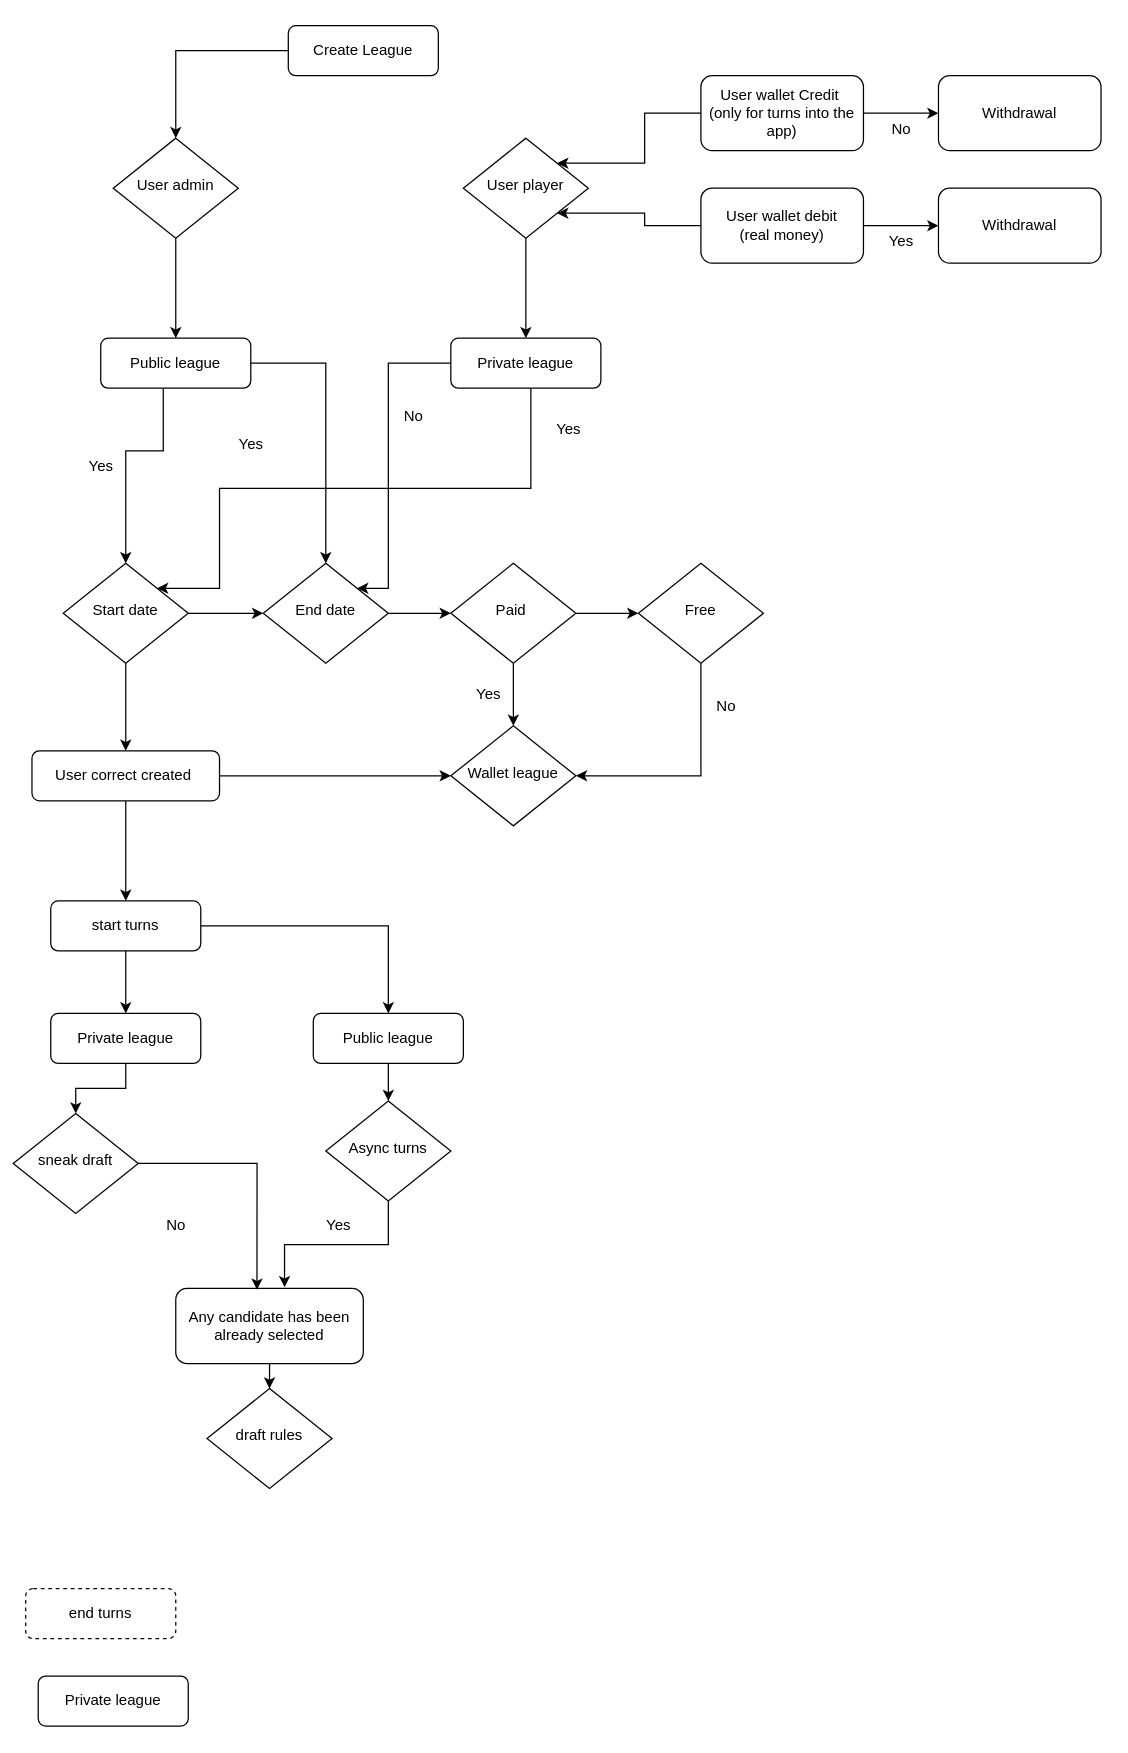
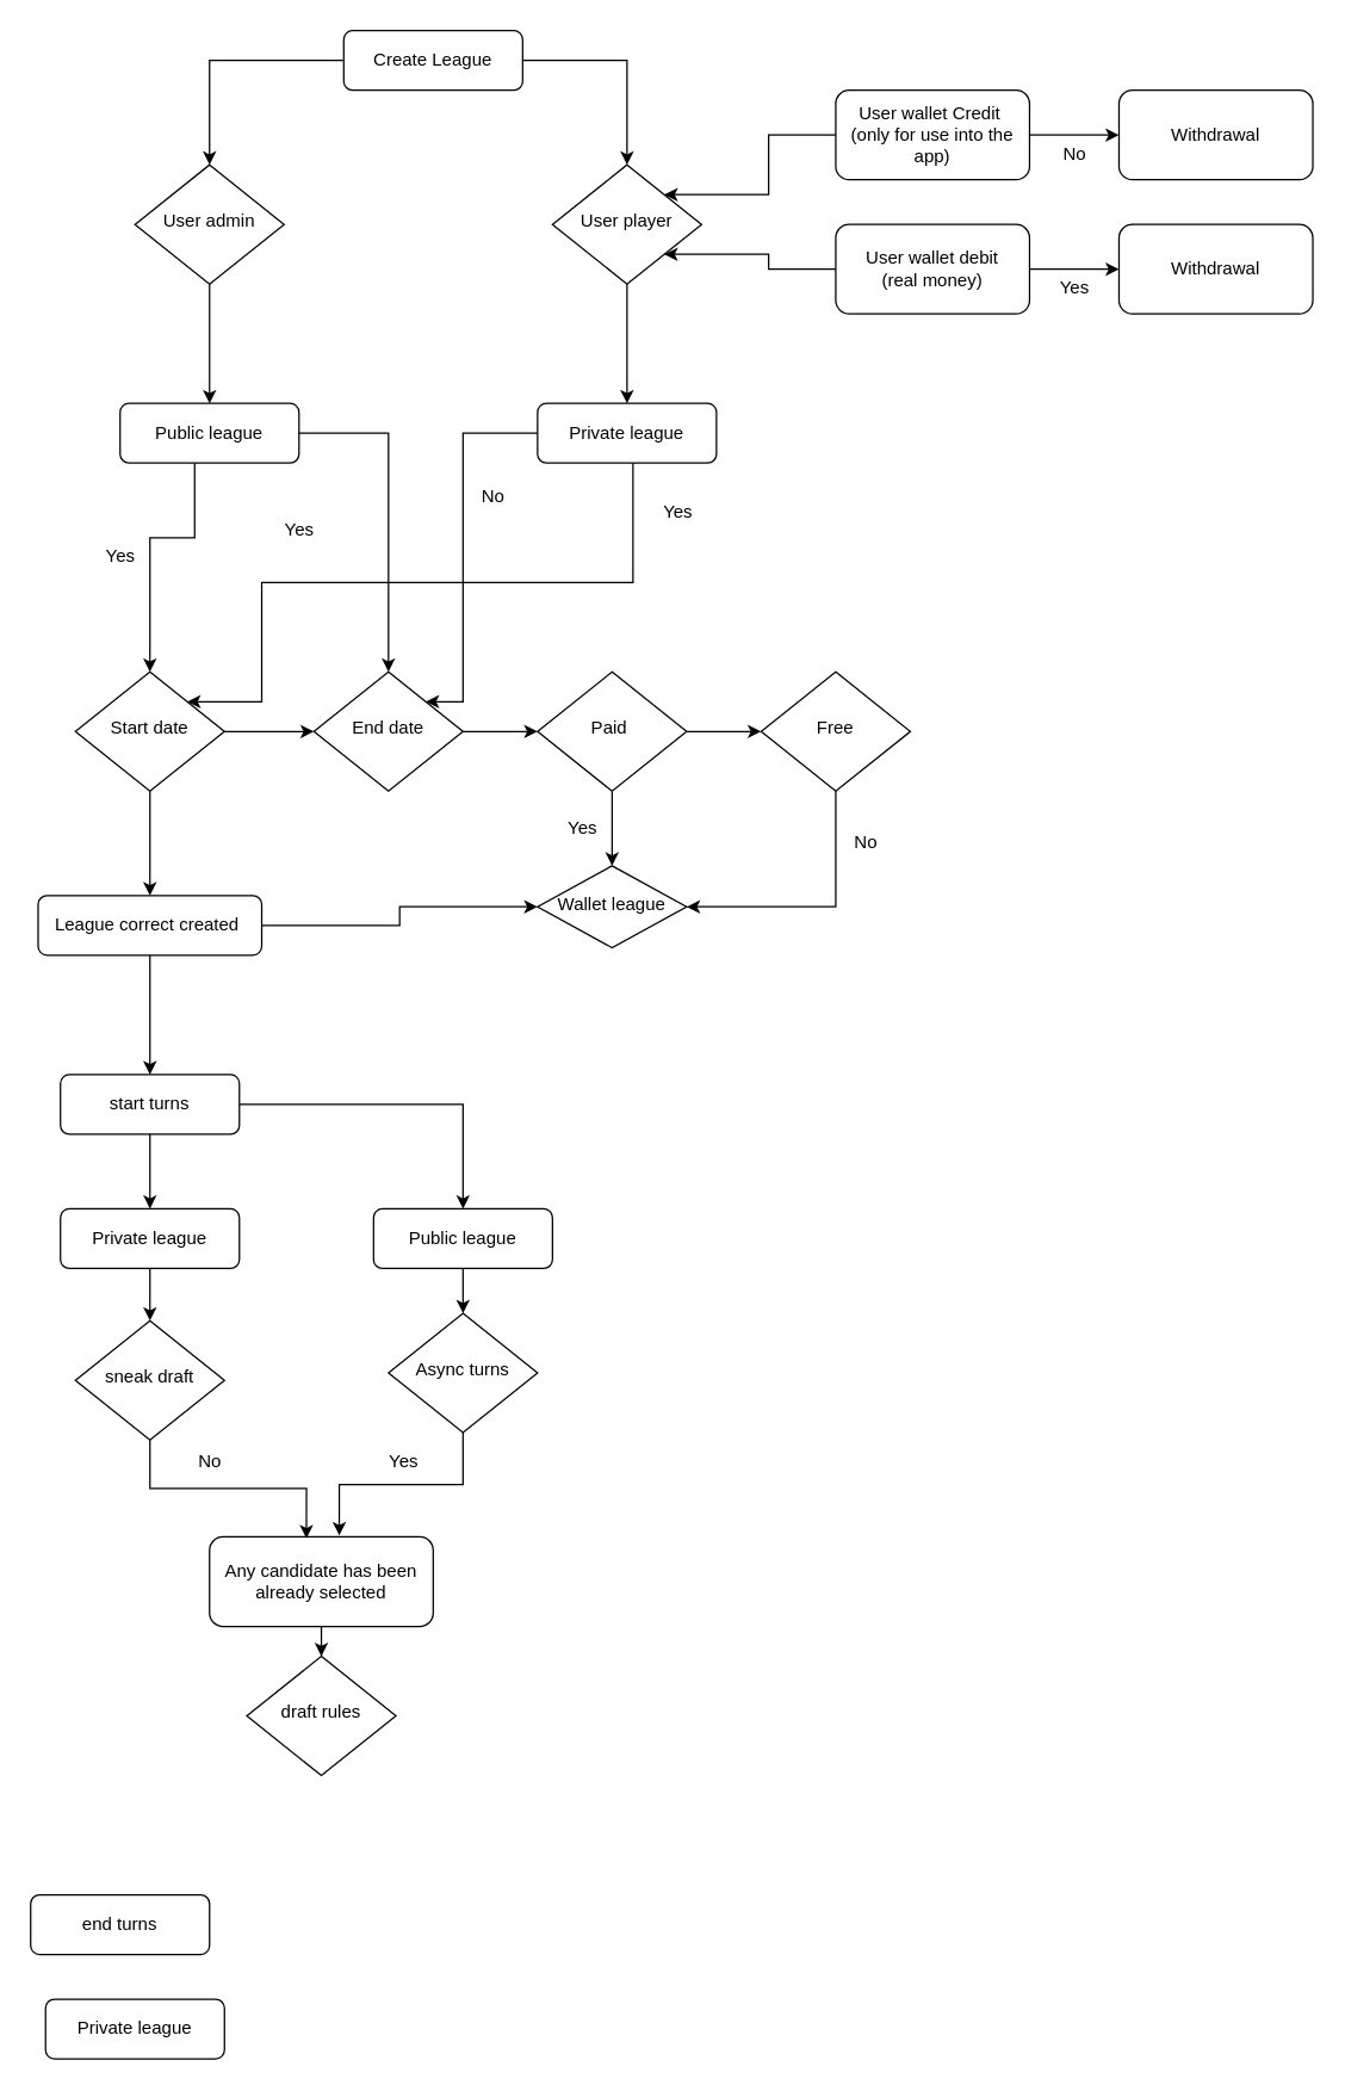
+ <mxCell id="3" style="edgeStyle=orthogonalEdgeStyle;rounded=0;orthogonalLoop=1;jettySize=auto;html=1;entryX=0.5;entryY=0;entryDx=0;entryDy=0;" parent="1" source="4" target="22" edge="1"><mxGeometry relative="1" as="geometry" /></mxCell>
- <mxCell id="49" value="User wallet Credit&amp;nbsp;&lt;br style=&quot;border-color: var(--border-color);&quot;&gt;(only for turns into the app)" style="rounded=1;whiteSpace=wrap;html=1;fontSize=12;glass=0;strokeWidth=1;shadow=0;" vertex="1" parent="1"><mxGeometry x="560" y="60" width="130" height="60" as="geometry" /></mxCell>
+ <mxCell id="49" value="User wallet Credit&amp;nbsp;&lt;br style=&quot;border-color: var(--border-color);&quot;&gt;(only for use into the app)" style="rounded=1;whiteSpace=wrap;html=1;fontSize=12;glass=0;strokeWidth=1;shadow=0;" vertex="1" parent="1"><mxGeometry x="560" y="60" width="130" height="60" as="geometry" /></mxCell>
- <mxCell id="55" value="User correct created&amp;nbsp;" style="rounded=1;whiteSpace=wrap;html=1;fontSize=12;glass=0;strokeWidth=1;shadow=0;" vertex="1" parent="1"><mxGeometry x="25" y="600" width="150" height="40" as="geometry" /></mxCell>
+ <mxCell id="55" value="League correct created&amp;nbsp;" style="rounded=1;whiteSpace=wrap;html=1;fontSize=12;glass=0;strokeWidth=1;shadow=0;" vertex="1" parent="1"><mxGeometry x="25" y="600" width="150" height="40" as="geometry" /></mxCell>
- <mxCell id="56" value="Wallet league" style="rhombus;whiteSpace=wrap;html=1;shadow=0;fontFamily=Helvetica;fontSize=12;align=center;strokeWidth=1;spacing=6;spacingTop=-4;" vertex="1" parent="1"><mxGeometry x="360" y="580" width="100" height="80" as="geometry" /></mxCell>
+ <mxCell id="56" value="Wallet league" style="rhombus;whiteSpace=wrap;html=1;shadow=0;fontFamily=Helvetica;fontSize=12;align=center;strokeWidth=1;spacing=6;spacingTop=-4;" vertex="1" parent="1"><mxGeometry x="360" y="580" width="100" height="55" as="geometry" /></mxCell>
- <mxCell id="33" value="sneak draft" style="rhombus;whiteSpace=wrap;html=1;shadow=0;fontFamily=Helvetica;fontSize=12;align=center;strokeWidth=1;spacing=6;spacingTop=-4;" parent="1" vertex="1"><mxGeometry x="10" y="890" width="100" height="80" as="geometry" /></mxCell>
+ <mxCell id="33" value="sneak draft" style="rhombus;whiteSpace=wrap;html=1;shadow=0;fontFamily=Helvetica;fontSize=12;align=center;strokeWidth=1;spacing=6;spacingTop=-4;" parent="1" vertex="1"><mxGeometry x="50" y="885" width="100" height="80" as="geometry" /></mxCell>
- <mxCell id="38" value="end turns" style="rounded=1;whiteSpace=wrap;html=1;fontSize=12;glass=0;strokeWidth=1;shadow=0;dashed=1;" parent="1" vertex="1"><mxGeometry y="1270" width="120" height="40" as="geometry" x="20" /></mxCell>
+ <mxCell id="38" value="end turns" style="rounded=1;whiteSpace=wrap;html=1;fontSize=12;glass=0;strokeWidth=1;shadow=0;" parent="1" vertex="1"><mxGeometry y="1270" width="120" height="40" as="geometry" x="20" /></mxCell>
